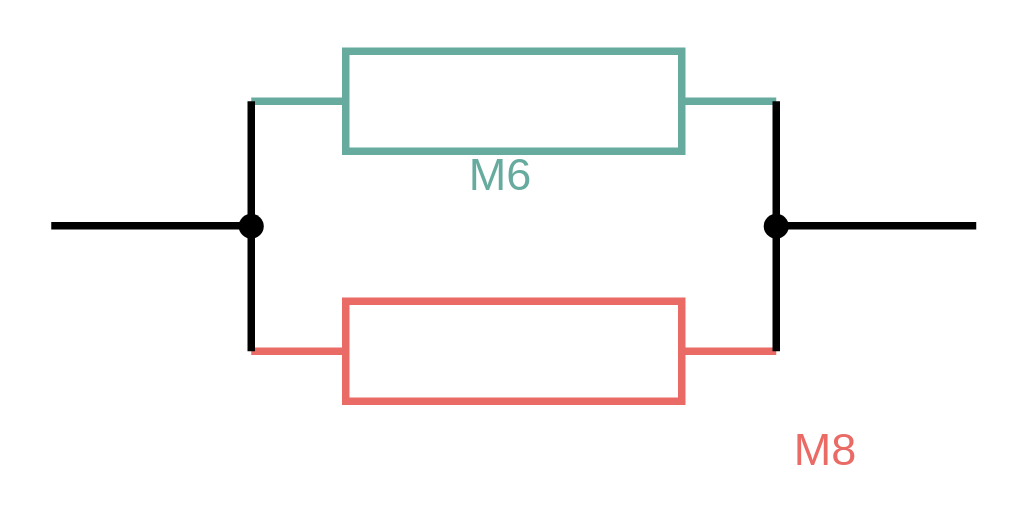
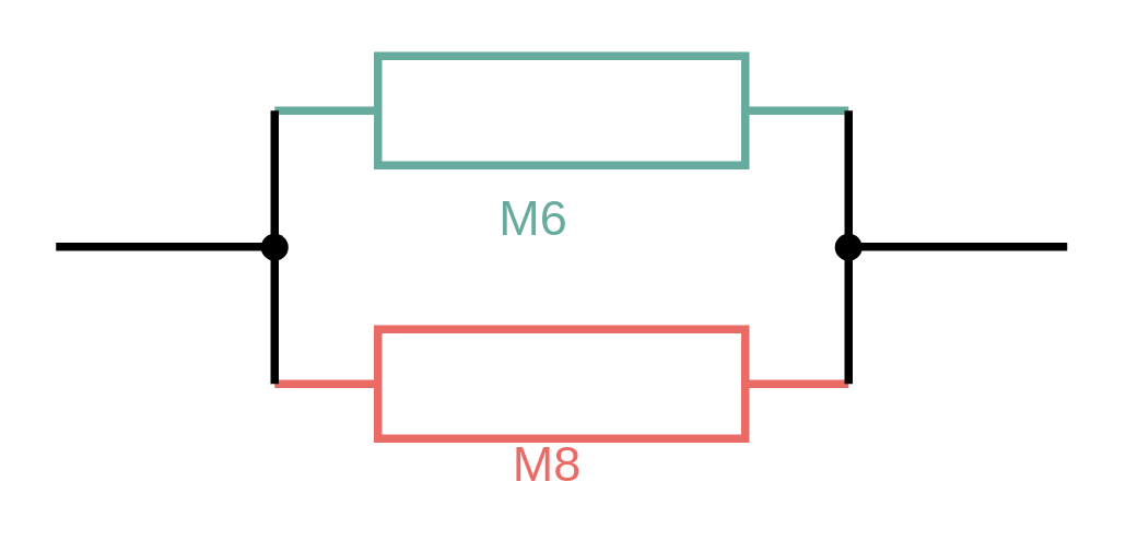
- <mxCell id="8" value="&lt;font style=&quot;font-size: 18px;&quot; color=&quot;#67ab9f&quot;&gt;M6&lt;/font&gt;" style="text;html=1;strokeColor=none;fillColor=none;align=center;verticalAlign=middle;whiteSpace=wrap;rounded=0;strokeWidth=3;" parent="1" vertex="1"><mxGeometry x="180" y="60" width="40" height="20" as="geometry" /></mxCell>
+ <mxCell id="8" value="&lt;font style=&quot;font-size: 18px;&quot; color=&quot;#67ab9f&quot;&gt;M6&lt;/font&gt;" style="text;html=1;strokeColor=none;fillColor=none;align=center;verticalAlign=middle;whiteSpace=wrap;rounded=0;strokeWidth=3;" parent="1" vertex="1"><mxGeometry x="175" y="70" width="40" height="20" as="geometry" /></mxCell>
- <mxCell id="9" value="&lt;font style=&quot;font-size: 18px;&quot; color=&quot;#ea6b66&quot;&gt;M8&lt;/font&gt;" style="text;html=1;strokeColor=none;fillColor=none;align=center;verticalAlign=middle;whiteSpace=wrap;rounded=0;strokeWidth=3;" parent="1" vertex="1"><mxGeometry x="310" y="170" width="40" height="20" as="geometry" /></mxCell>
+ <mxCell id="9" value="&lt;font style=&quot;font-size: 18px;&quot; color=&quot;#ea6b66&quot;&gt;M8&lt;/font&gt;" style="text;html=1;strokeColor=none;fillColor=none;align=center;verticalAlign=middle;whiteSpace=wrap;rounded=0;strokeWidth=3;" parent="1" vertex="1"><mxGeometry x="180" y="160" width="40" height="20" as="geometry" /></mxCell>
